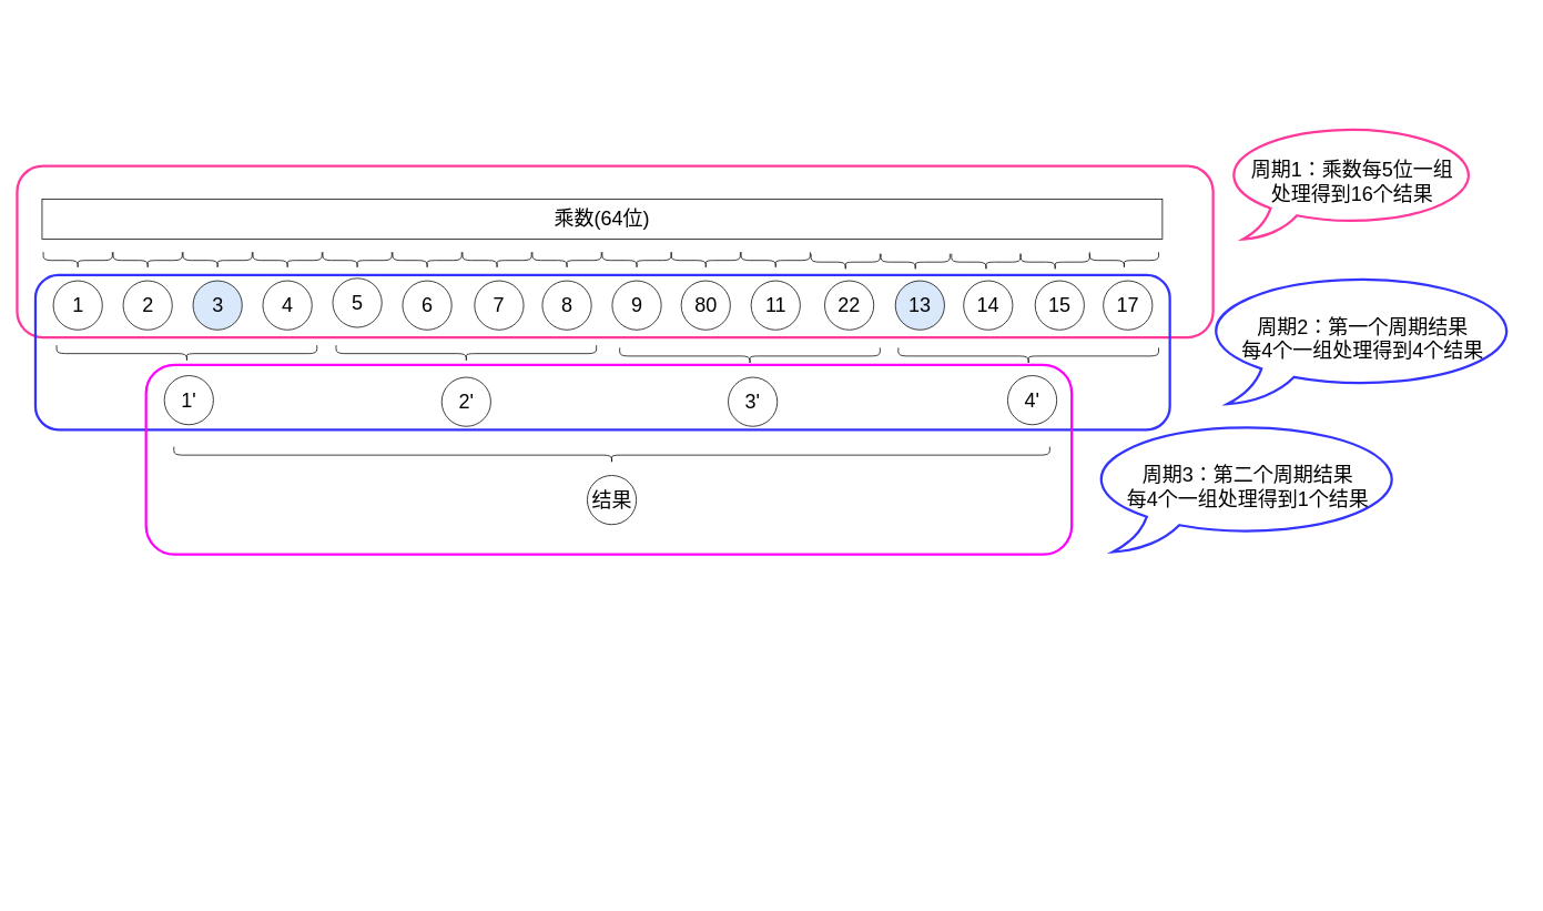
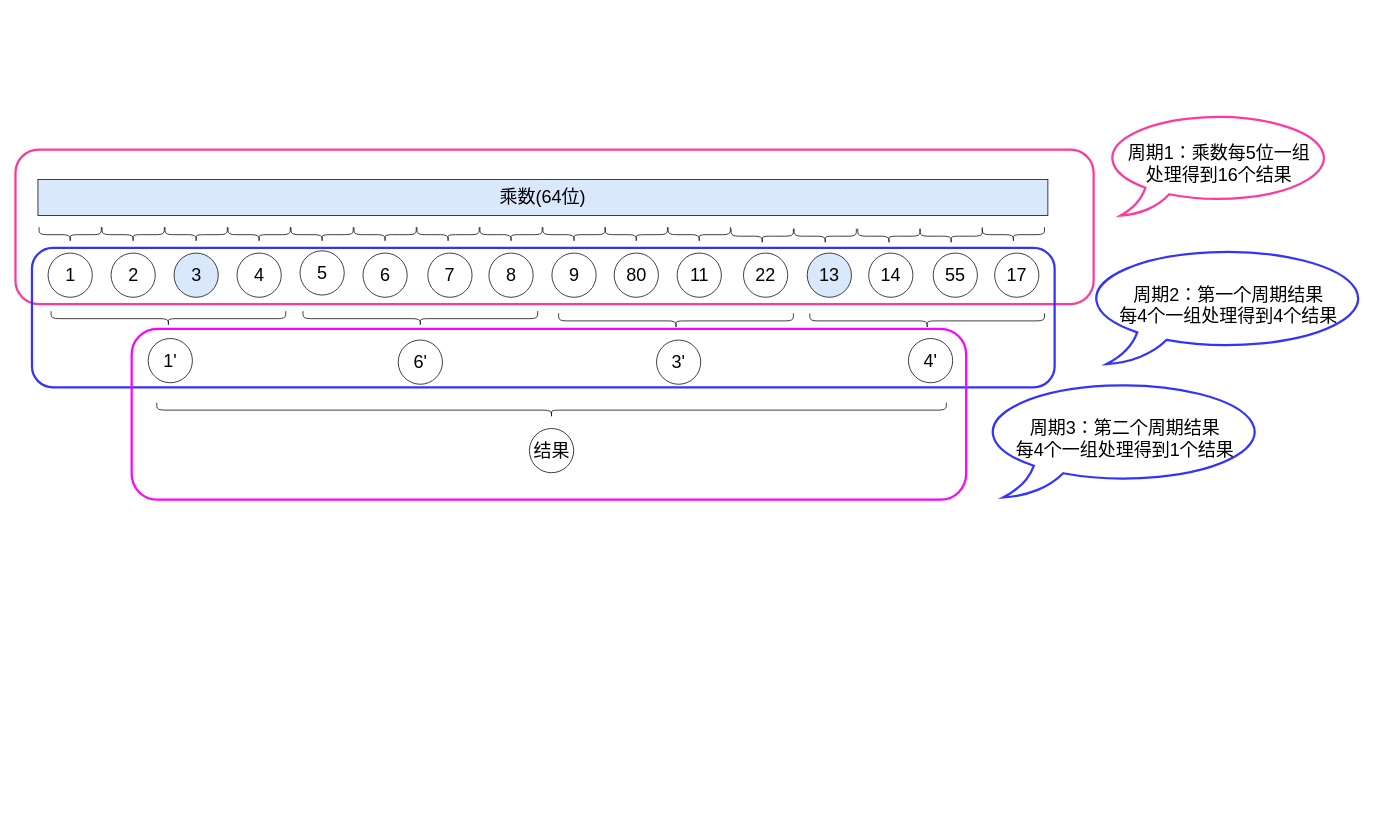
- <mxCell id="2" value="&lt;font style=&quot;font-size: 24px&quot;&gt;乘数(64位)&lt;/font&gt;" style="rounded=0;whiteSpace=wrap;html=1;" vertex="1" parent="1"><mxGeometry x="50" y="239" width="1347" height="48" as="geometry" /></mxCell>
+ <mxCell id="2" value="&lt;font style=&quot;font-size: 24px&quot;&gt;乘数(64位)&lt;/font&gt;" style="rounded=0;whiteSpace=wrap;html=1;fillColor=#dae8fc;" vertex="1" parent="1"><mxGeometry x="50" y="239" width="1347" height="48" as="geometry" /></mxCell>
- <mxCell id="22" value="&lt;font style=&quot;font-size: 24px&quot;&gt;15&lt;/font&gt;" style="ellipse;whiteSpace=wrap;html=1;aspect=fixed;" vertex="1" parent="1"><mxGeometry x="1244" y="337" width="59" height="59" as="geometry" /></mxCell>
+ <mxCell id="22" value="&lt;font style=&quot;font-size: 24px&quot;&gt;55&lt;/font&gt;" style="ellipse;whiteSpace=wrap;html=1;aspect=fixed;" vertex="1" parent="1"><mxGeometry x="1244" y="337" width="59" height="59" as="geometry" /></mxCell>
- <mxCell id="26" value="&lt;font style=&quot;font-size: 24px&quot;&gt;2'&lt;/font&gt;" style="ellipse;whiteSpace=wrap;html=1;aspect=fixed;" vertex="1" parent="1"><mxGeometry x="530.5" y="453" width="59" height="59" as="geometry" /></mxCell>
+ <mxCell id="26" value="&lt;font style=&quot;font-size: 24px&quot;&gt;6'&lt;/font&gt;" style="ellipse;whiteSpace=wrap;html=1;aspect=fixed;" vertex="1" parent="1"><mxGeometry x="530.5" y="453" width="59" height="59" as="geometry" /></mxCell>
